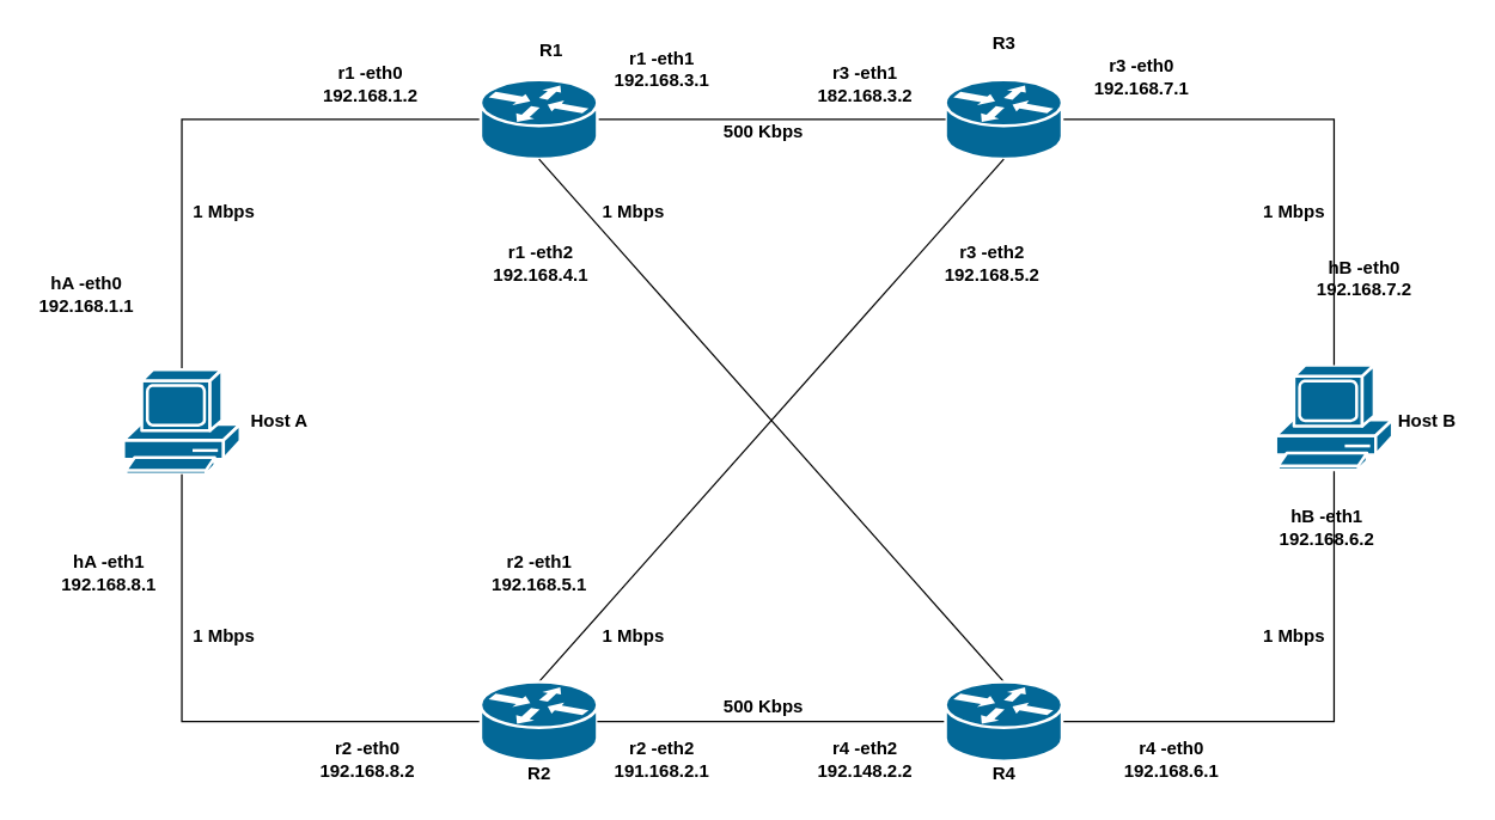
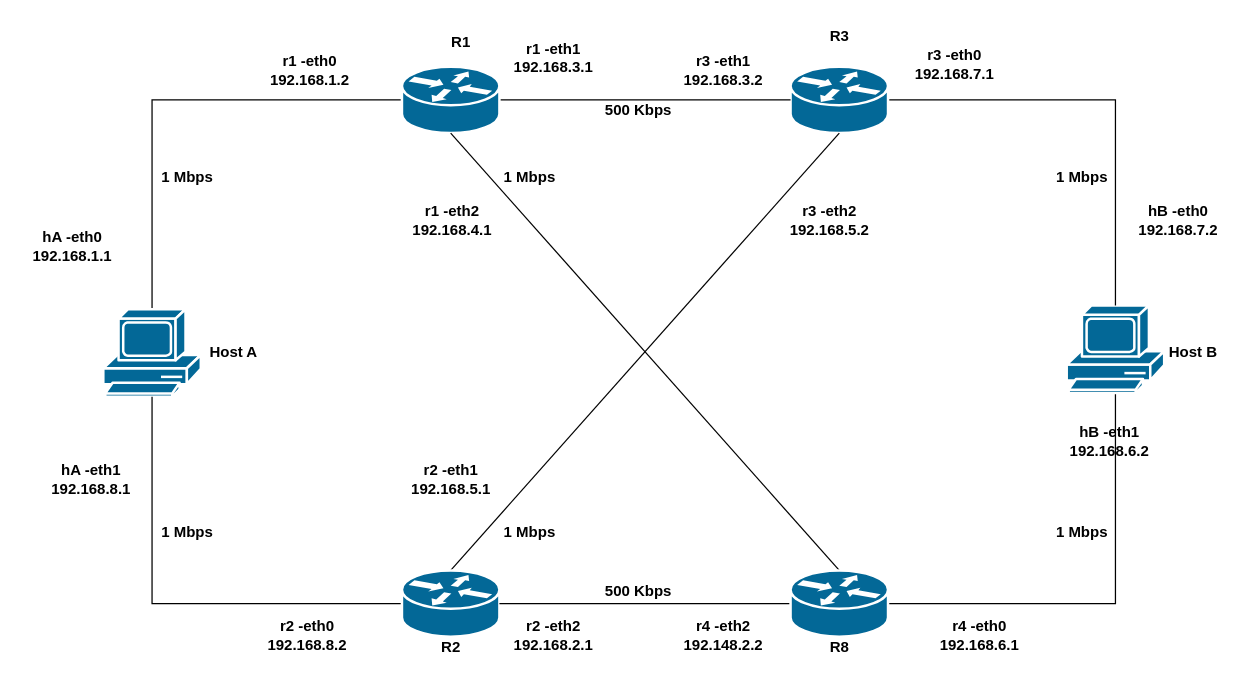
- <mxCell id="40" value="&lt;b&gt;r3 -eth1&lt;br&gt;182.168.3.2&lt;/b&gt;" style="text;html=1;align=center;verticalAlign=middle;resizable=0;points=[];autosize=1;strokeColor=none;fillColor=none;" parent="1" vertex="1"><mxGeometry x="541" y="40" width="73" height="32" as="geometry" /></mxCell>
+ <mxCell id="40" value="&lt;b&gt;r3 -eth1&lt;br&gt;192.168.3.2&lt;/b&gt;" style="text;html=1;align=center;verticalAlign=middle;resizable=0;points=[];autosize=1;strokeColor=none;fillColor=none;" parent="1" vertex="1"><mxGeometry x="541" y="40" width="73" height="32" as="geometry" /></mxCell>
- <mxCell id="43" value="&lt;b&gt;hB -eth0&lt;br&gt;192.168.7.2&lt;/b&gt;" style="text;html=1;align=center;verticalAlign=middle;resizable=0;points=[];autosize=1;strokeColor=none;fillColor=none;" parent="1" vertex="1"><mxGeometry x="875" y="170" width="73" height="32" as="geometry" /></mxCell>
+ <mxCell id="43" value="&lt;b&gt;hB -eth0&lt;br&gt;192.168.7.2&lt;/b&gt;" style="text;html=1;align=center;verticalAlign=middle;resizable=0;points=[];autosize=1;strokeColor=none;fillColor=none;" parent="1" vertex="1"><mxGeometry x="905" y="160" width="73" height="32" as="geometry" /></mxCell>
- <mxCell id="36" value="&lt;b&gt;r2 -eth2&lt;br&gt;191.168.2.1&lt;/b&gt;" style="text;html=1;align=center;verticalAlign=middle;resizable=0;points=[];autosize=1;strokeColor=none;fillColor=none;" parent="1" vertex="1"><mxGeometry x="405" y="492" width="73" height="32" as="geometry" /></mxCell>
+ <mxCell id="36" value="&lt;b&gt;r2 -eth2&lt;br&gt;192.168.2.1&lt;/b&gt;" style="text;html=1;align=center;verticalAlign=middle;resizable=0;points=[];autosize=1;strokeColor=none;fillColor=none;" parent="1" vertex="1"><mxGeometry x="405" y="492" width="73" height="32" as="geometry" /></mxCell>
- <mxCell id="21" value="&lt;b&gt;R4&lt;/b&gt;" style="text;html=1;align=center;verticalAlign=middle;resizable=0;points=[];autosize=1;strokeColor=none;fillColor=none;" parent="1" vertex="1"><mxGeometry x="658.5" y="509" width="25" height="18" as="geometry" /></mxCell>
+ <mxCell id="21" value="&lt;b&gt;R8&lt;/b&gt;" style="text;html=1;align=center;verticalAlign=middle;resizable=0;points=[];autosize=1;strokeColor=none;fillColor=none;" parent="1" vertex="1"><mxGeometry x="658.5" y="509" width="25" height="18" as="geometry" /></mxCell>
